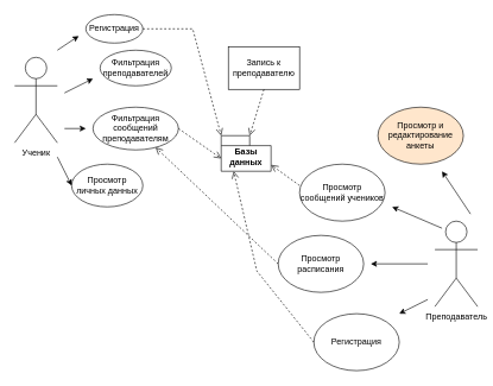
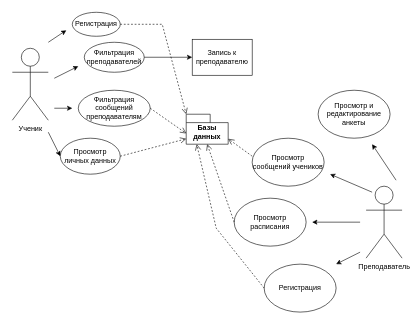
+ <mxCell id="12" value="" style="endArrow=classic;html=1;rounded=0;exitX=1;exitY=0.5;exitDx=0;exitDy=0;entryX=0;entryY=0.5;entryDx=0;entryDy=0;" edge="1" parent="1" source="4" target="7"><mxGeometry width="50" height="50" relative="1" as="geometry"><mxPoint x="270" y="160" as="sourcePoint" /><mxPoint x="360" y="170" as="targetPoint" /></mxGeometry></mxCell>
- <mxCell id="25" value="" style="html=1;verticalAlign=bottom;endArrow=open;dashed=1;endSize=8;curved=0;rounded=0;exitX=0.5;exitY=1;exitDx=0;exitDy=0;entryX=0;entryY=0;entryDx=40;entryDy=0;entryPerimeter=0;" edge="1" parent="1" source="7" target="22"><mxGeometry relative="1" as="geometry"><mxPoint x="470" y="170" as="sourcePoint" /><mxPoint x="390" y="170" as="targetPoint" /></mxGeometry></mxCell>
- <mxCell id="17" value="Просмотр и редактирование анкеты" style="ellipse;whiteSpace=wrap;html=1;fillColor=#ffe6cc;" vertex="1" parent="1"><mxGeometry x="530" y="150" width="120" height="80" as="geometry" /></mxCell>
+ <mxCell id="17" value="Просмотр и редактирование анкеты" style="ellipse;whiteSpace=wrap;html=1;" vertex="1" parent="1"><mxGeometry x="530" y="150" width="120" height="80" as="geometry" /></mxCell>
+ <mxCell id="28" value="" style="html=1;verticalAlign=bottom;endArrow=open;dashed=1;endSize=8;curved=0;rounded=0;exitX=1;exitY=0.5;exitDx=0;exitDy=0;entryX=0;entryY=0;entryDx=0;entryDy=41;entryPerimeter=0;" edge="1" parent="1" source="6" target="22"><mxGeometry relative="1" as="geometry"><mxPoint x="160" y="350" as="sourcePoint" /><mxPoint x="80" y="350" as="targetPoint" /></mxGeometry></mxCell>
- <mxCell id="26" value="" style="html=1;verticalAlign=bottom;endArrow=open;dashed=1;endSize=8;curved=0;rounded=0;exitX=0;exitY=0.5;exitDx=0;exitDy=0;" edge="1" parent="1" source="15" target="5"><mxGeometry relative="1" as="geometry"><mxPoint x="390" y="360" as="sourcePoint" /><mxPoint x="310" y="360" as="targetPoint" /></mxGeometry></mxCell>
+ <mxCell id="26" value="" style="html=1;verticalAlign=bottom;endArrow=open;dashed=1;endSize=8;curved=0;rounded=0;exitX=0;exitY=0.5;exitDx=0;exitDy=0;entryX=0.5;entryY=1;entryDx=0;entryDy=0;entryPerimeter=0;" edge="1" parent="1" source="15" target="22"><mxGeometry relative="1" as="geometry"><mxPoint x="390" y="360" as="sourcePoint" /><mxPoint x="310" y="360" as="targetPoint" /></mxGeometry></mxCell>
